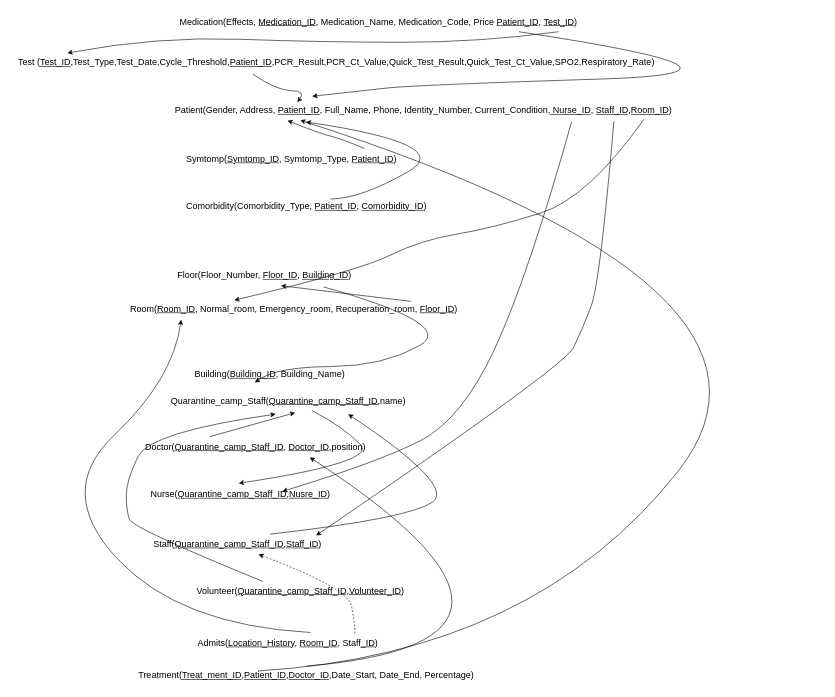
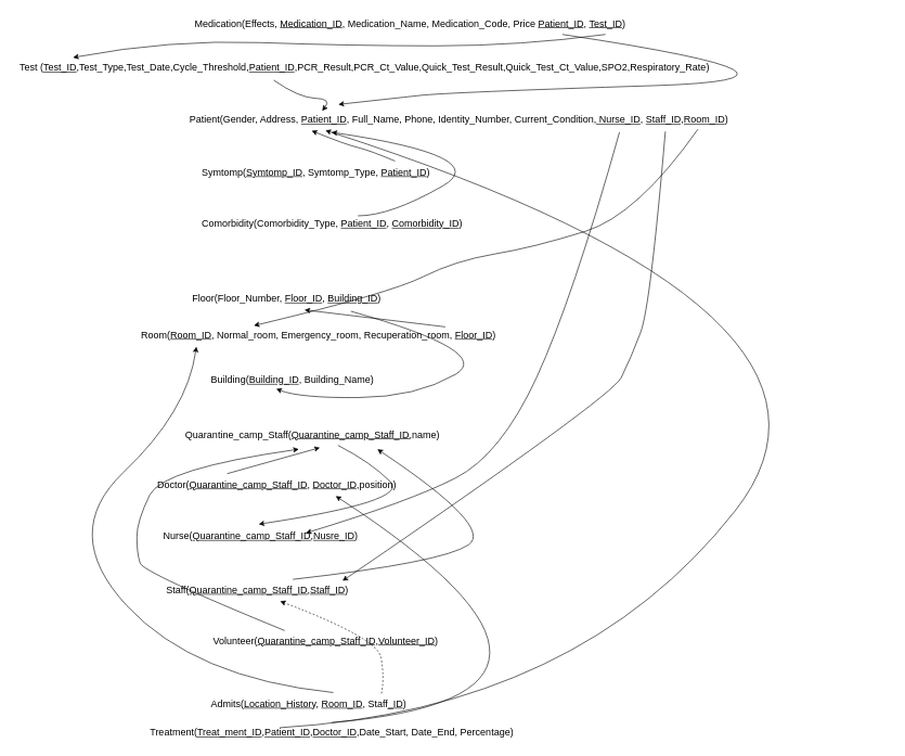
- <mxCell id="6" value="Building(&lt;u style=&quot;font-size: 15px;&quot;&gt;Building_ID&lt;/u&gt;, Building_Name)" style="text;html=1;align=center;verticalAlign=middle;resizable=0;points=[];autosize=1;strokeColor=none;fillColor=none;fontSize=15;" parent="1" vertex="1"><mxGeometry x="314" y="608.25" width="270" height="30" as="geometry" /></mxCell>
+ <mxCell id="6" value="Building(&lt;u style=&quot;font-size: 15px;&quot;&gt;Building_ID&lt;/u&gt;, Building_Name)" style="text;html=1;align=center;verticalAlign=middle;resizable=0;points=[];autosize=1;strokeColor=none;fillColor=none;fontSize=15;" parent="1" vertex="1"><mxGeometry x="314" y="568.25" width="270" height="30" as="geometry" /></mxCell>
- <mxCell id="24" value="Admits(&lt;u style=&quot;font-size: 15px;&quot;&gt;Location_History&lt;/u&gt;, &lt;u style=&quot;font-size: 15px;&quot;&gt;Room_ID&lt;/u&gt;, Staff&lt;u style=&quot;font-size: 15px;&quot;&gt;_ID&lt;/u&gt;)" style="text;html=1;align=center;verticalAlign=middle;resizable=0;points=[];autosize=1;strokeColor=none;fillColor=none;fontSize=15;" parent="1" vertex="1"><mxGeometry x="319" y="1056" width="320" height="30" as="geometry" /></mxCell>
+ <mxCell id="24" value="Admits(&lt;u style=&quot;font-size: 15px;&quot;&gt;Location_History&lt;/u&gt;, &lt;u style=&quot;font-size: 15px;&quot;&gt;Room_ID&lt;/u&gt;, Staff&lt;u style=&quot;font-size: 15px;&quot;&gt;_ID&lt;/u&gt;)" style="text;html=1;align=center;verticalAlign=middle;resizable=0;points=[];autosize=1;strokeColor=none;fillColor=none;fontSize=15;" parent="1" vertex="1"><mxGeometry x="314" y="1066" width="320" height="30" as="geometry" /></mxCell>
